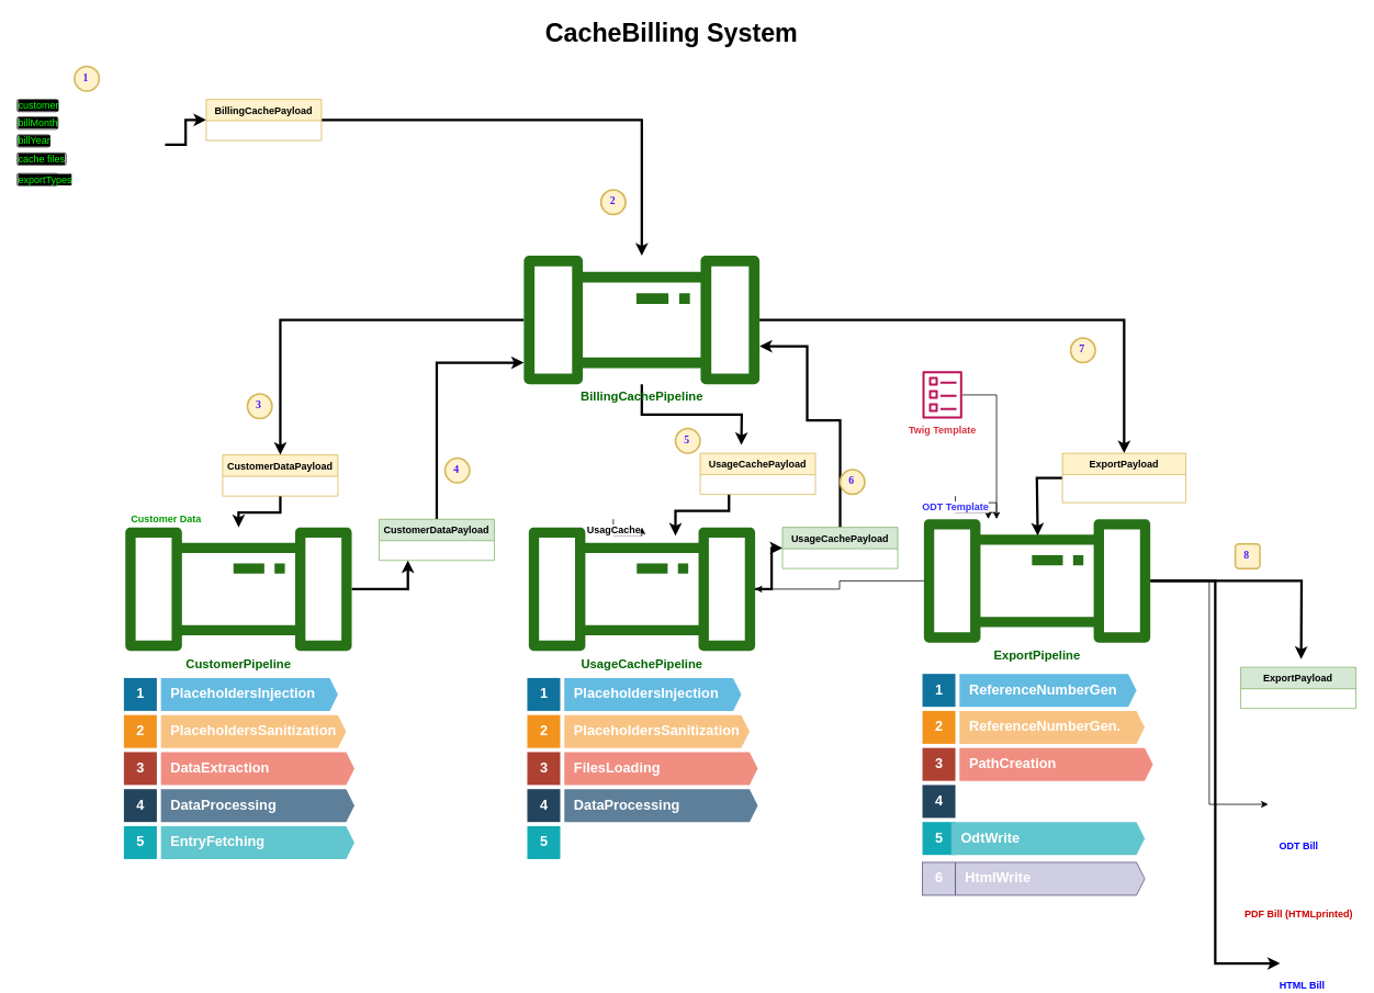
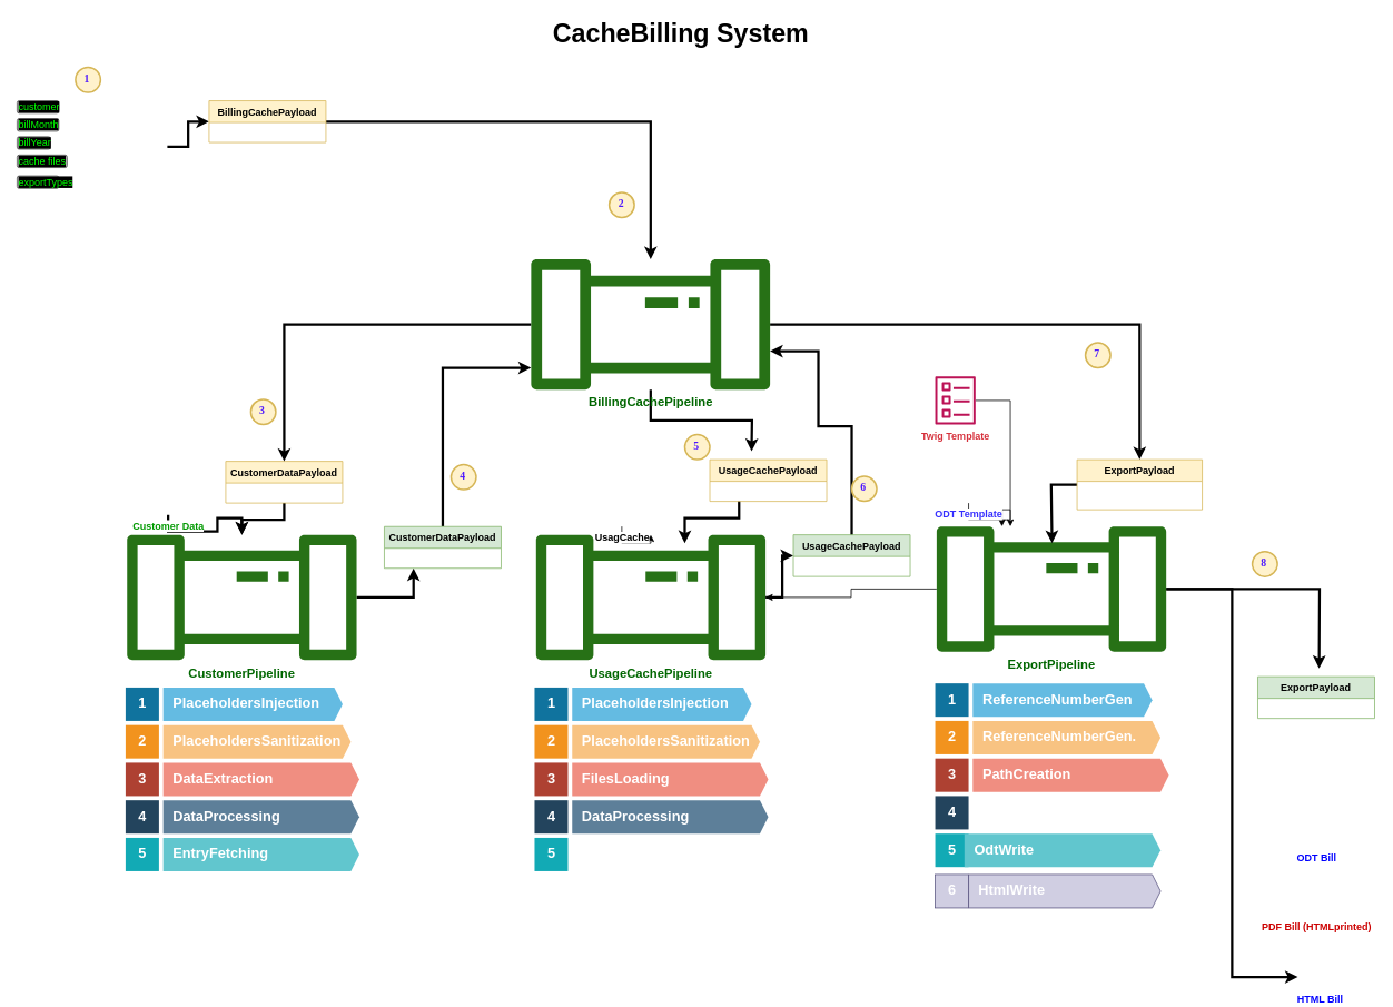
+ <mxCell id="7" style="edgeStyle=orthogonalEdgeStyle;rounded=0;orthogonalLoop=1;jettySize=auto;html=1;fontSize=12;fontColor=#CC0000;strokeWidth=3;" parent="1" source="8" target="4" edge="1"><mxGeometry relative="1" as="geometry" /></mxCell>
- <mxCell id="54" value="&lt;b&gt;&lt;font color=&quot;#4d17ff&quot; style=&quot;font-size: 13px&quot;&gt;8&lt;/font&gt;&lt;/b&gt;" style="whiteSpace=wrap;html=1;aspect=fixed;strokeWidth=2;fontFamily=Tahoma;spacingBottom=4;spacingRight=2;strokeColor=#d6b656;fillColor=#fff2cc;rounded=1;" parent="1" vertex="1"><mxGeometry x="1500" y="660" width="30" height="30" as="geometry" /></mxCell>
+ <mxCell id="54" value="&lt;b&gt;&lt;font color=&quot;#4d17ff&quot; style=&quot;font-size: 13px&quot;&gt;8&lt;/font&gt;&lt;/b&gt;" style="ellipse;whiteSpace=wrap;html=1;aspect=fixed;strokeWidth=2;fontFamily=Tahoma;spacingBottom=4;spacingRight=2;strokeColor=#d6b656;fillColor=#fff2cc;" parent="1" vertex="1"><mxGeometry x="1500" y="660" width="30" height="30" as="geometry" /></mxCell>
- <mxCell id="19" style="edgeStyle=orthogonalEdgeStyle;rounded=0;orthogonalLoop=1;jettySize=auto;html=1;entryX=0;entryY=0.5;entryDx=0;entryDy=0;fontSize=12;fontColor=#CC0000;" parent="1" source="22" target="15" edge="1"><mxGeometry relative="1" as="geometry" /></mxCell>
